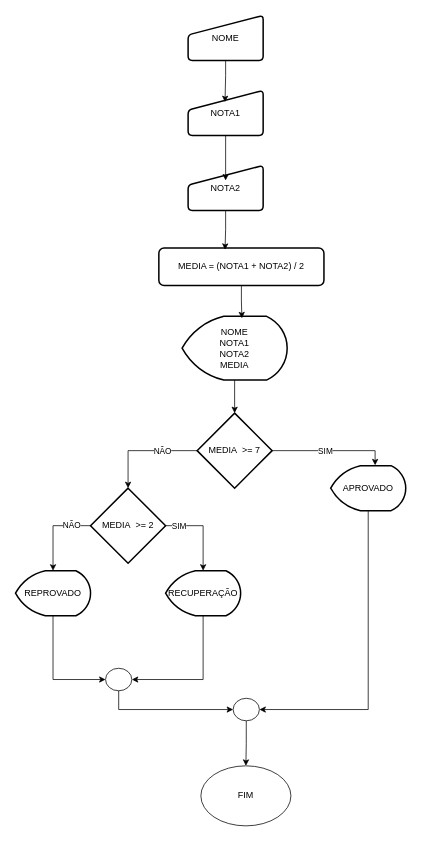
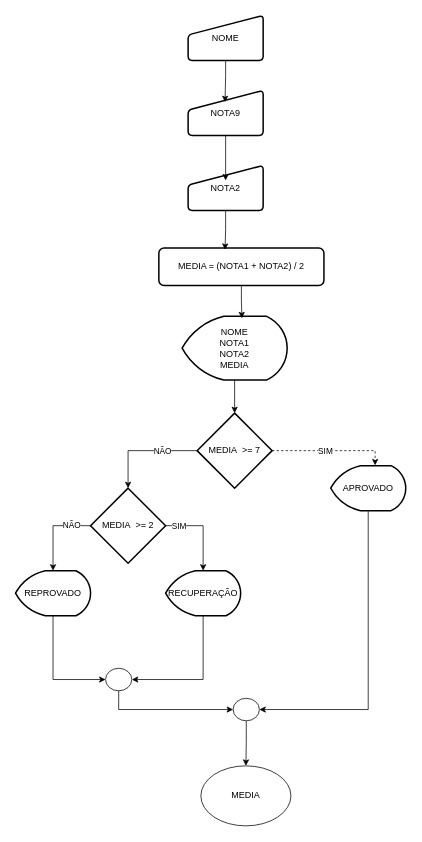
- <mxCell id="4" value="NOTA1" style="html=1;strokeWidth=2;shape=manualInput;whiteSpace=wrap;rounded=1;size=26;arcSize=11;" vertex="1" parent="1"><mxGeometry x="250" y="120" width="100" height="60" as="geometry" /></mxCell>
+ <mxCell id="4" value="NOTA9" style="html=1;strokeWidth=2;shape=manualInput;whiteSpace=wrap;rounded=1;size=26;arcSize=11;" vertex="1" parent="1"><mxGeometry x="250" y="120" width="100" height="60" as="geometry" /></mxCell>
- <mxCell id="10" style="edgeStyle=orthogonalEdgeStyle;rounded=0;orthogonalLoop=1;jettySize=auto;html=1;exitX=1;exitY=0.5;exitDx=0;exitDy=0;exitPerimeter=0;entryX=0.592;entryY=-0.007;entryDx=0;entryDy=0;entryPerimeter=0;" edge="1" parent="1" source="8" target="9"><mxGeometry relative="1" as="geometry" /></mxCell>
+ <mxCell id="10" style="edgeStyle=orthogonalEdgeStyle;rounded=0;orthogonalLoop=1;jettySize=auto;html=1;exitX=1;exitY=0.5;exitDx=0;exitDy=0;exitPerimeter=0;entryX=0.592;entryY=-0.007;entryDx=0;entryDy=0;entryPerimeter=0;dashed=1;" edge="1" parent="1" source="8" target="9"><mxGeometry relative="1" as="geometry" /></mxCell>
- <mxCell id="2" value="FIM" style="ellipse;whiteSpace=wrap;html=1;" vertex="1" parent="1"><mxGeometry x="267" y="1020" width="120" height="80" as="geometry" /></mxCell>
+ <mxCell id="2" value="MEDIA" style="ellipse;whiteSpace=wrap;html=1;" vertex="1" parent="1"><mxGeometry x="267" y="1020" width="120" height="80" as="geometry" /></mxCell>
